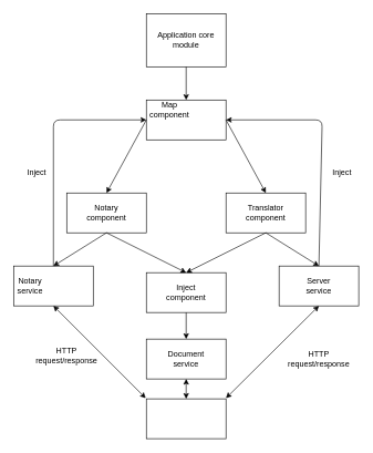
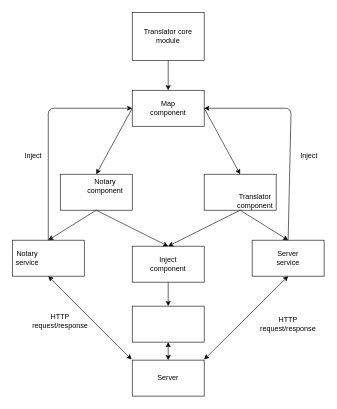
- <mxCell id="3" value="Application core module" style="text;html=1;strokeColor=none;fillColor=none;align=center;verticalAlign=middle;whiteSpace=wrap;rounded=0;" vertex="1" parent="1"><mxGeometry x="235" y="50" width="90" height="20" as="geometry" /></mxCell>
+ <mxCell id="3" value="Translator core module" style="text;html=1;strokeColor=none;fillColor=none;align=center;verticalAlign=middle;whiteSpace=wrap;rounded=0;" vertex="1" parent="1"><mxGeometry x="235" y="50" width="90" height="20" as="geometry" /></mxCell>
- <mxCell id="6" value="Map component" style="text;html=1;strokeColor=none;fillColor=none;align=center;verticalAlign=middle;whiteSpace=wrap;rounded=0;" vertex="1" parent="1"><mxGeometry x="235" y="155" width="40" height="20" as="geometry" /></mxCell>
+ <mxCell id="6" value="Map component" style="text;html=1;strokeColor=none;fillColor=none;align=center;verticalAlign=middle;whiteSpace=wrap;rounded=0;" vertex="1" parent="1"><mxGeometry x="260" y="170" width="40" height="20" as="geometry" /></mxCell>
- <mxCell id="9" value="Notary component" style="text;html=1;strokeColor=none;fillColor=none;align=center;verticalAlign=middle;whiteSpace=wrap;rounded=0;" vertex="1" parent="1"><mxGeometry x="140" y="310" width="40" height="20" as="geometry" /></mxCell>
+ <mxCell id="9" value="Notary component" style="text;html=1;strokeColor=none;fillColor=none;align=center;verticalAlign=middle;whiteSpace=wrap;rounded=0;" vertex="1" parent="1"><mxGeometry x="155" y="300" width="40" height="20" as="geometry" /></mxCell>
- <mxCell id="10" value="Translator component" style="text;html=1;strokeColor=none;fillColor=none;align=center;verticalAlign=middle;whiteSpace=wrap;rounded=0;" vertex="1" parent="1"><mxGeometry x="380" y="310" width="40" height="20" as="geometry" /></mxCell>
+ <mxCell id="10" value="Translator component" style="text;html=1;strokeColor=none;fillColor=none;align=center;verticalAlign=middle;whiteSpace=wrap;rounded=0;" vertex="1" parent="1"><mxGeometry x="405" y="325" width="40" height="20" as="geometry" /></mxCell>
- <mxCell id="26" value="Document service" style="text;html=1;strokeColor=none;fillColor=none;align=center;verticalAlign=middle;whiteSpace=wrap;rounded=0;" vertex="1" parent="1"><mxGeometry x="260" y="530" width="40" height="20" as="geometry" /></mxCell>
+ <mxCell id="21" value="Server" style="text;html=1;strokeColor=none;fillColor=none;align=center;verticalAlign=middle;whiteSpace=wrap;rounded=0;" vertex="1" parent="1"><mxGeometry x="260" y="620" width="40" height="20" as="geometry" /></mxCell>
